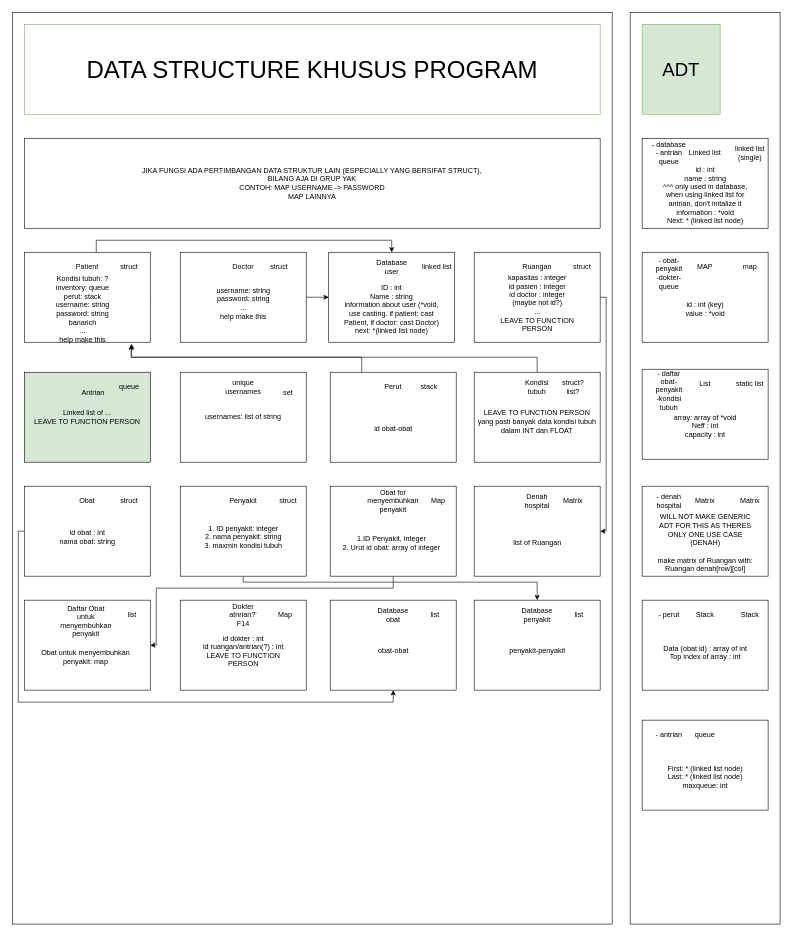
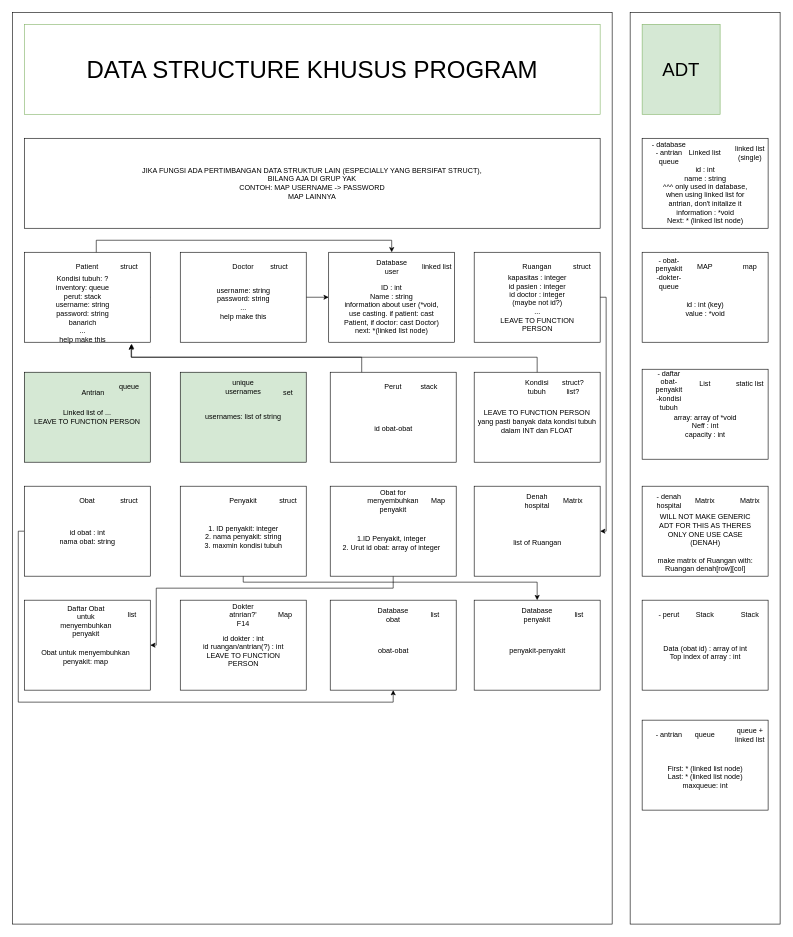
- <mxCell id="14" value="usernames: list of string" style="rounded=0;whiteSpace=wrap;html=1;" vertex="1" parent="1"><mxGeometry x="300" y="620" width="210" height="150" as="geometry" /></mxCell>
+ <mxCell id="14" value="usernames: list of string" style="rounded=0;whiteSpace=wrap;html=1;fillColor=#d5e8d4;" vertex="1" parent="1"><mxGeometry x="300" y="620" width="210" height="150" as="geometry" /></mxCell>
+ <mxCell id="58" value="queue + linked list" style="text;html=1;align=center;verticalAlign=middle;whiteSpace=wrap;rounded=0;" vertex="1" parent="1"><mxGeometry x="1220" y="1210" width="60" height="30" as="geometry" /></mxCell>
